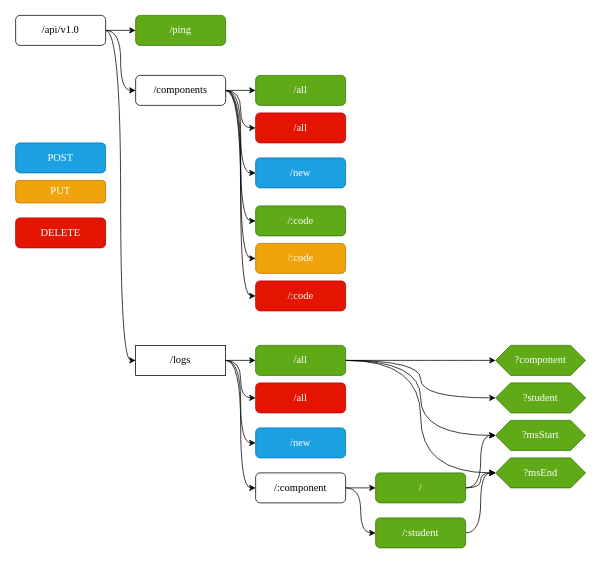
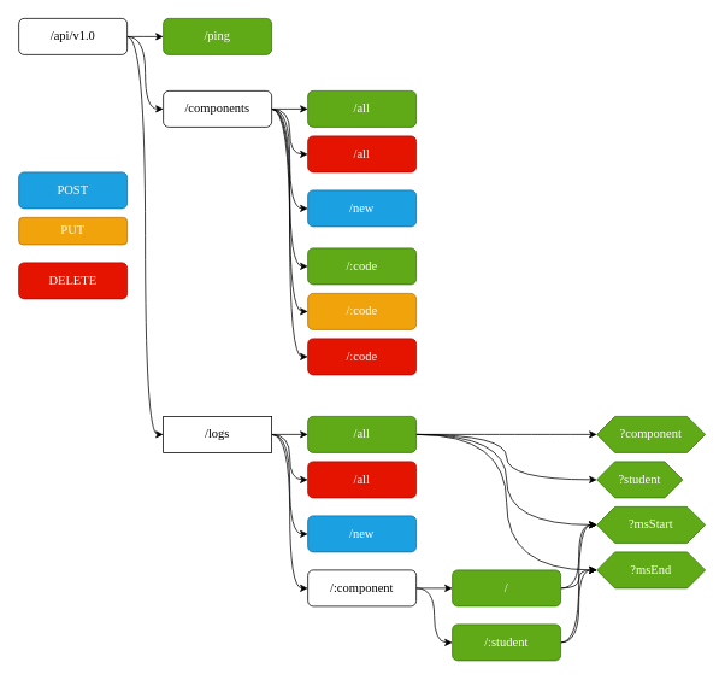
- <mxCell id="46" value="?student" style="shape=hexagon;perimeter=hexagonPerimeter2;whiteSpace=wrap;html=1;fixedSize=1;shadow=0;fontFamily=Lucida Console;fontSize=14;fillColor=#60a917;strokeColor=#2D7600;fontColor=#ffffff;" vertex="1" parent="1"><mxGeometry x="660" y="510" width="120" height="40" as="geometry" /></mxCell>
+ <mxCell id="46" value="?student" style="shape=hexagon;perimeter=hexagonPerimeter2;whiteSpace=wrap;html=1;fixedSize=1;shadow=0;fontFamily=Lucida Console;fontSize=14;fillColor=#60a917;strokeColor=#2D7600;fontColor=#ffffff;" vertex="1" parent="1"><mxGeometry x="660" y="510" width="95" height="40" as="geometry" /></mxCell>
+ <mxCell id="31" style="edgeStyle=orthogonalEdgeStyle;curved=1;rounded=0;sketch=0;orthogonalLoop=1;jettySize=auto;html=1;exitX=1;exitY=0.5;exitDx=0;exitDy=0;entryX=0;entryY=0.5;entryDx=0;entryDy=0;shadow=0;fontFamily=Lucida Console;fontSize=14;" parent="1" source="33" target="29" edge="1"><mxGeometry relative="1" as="geometry" /></mxCell>
